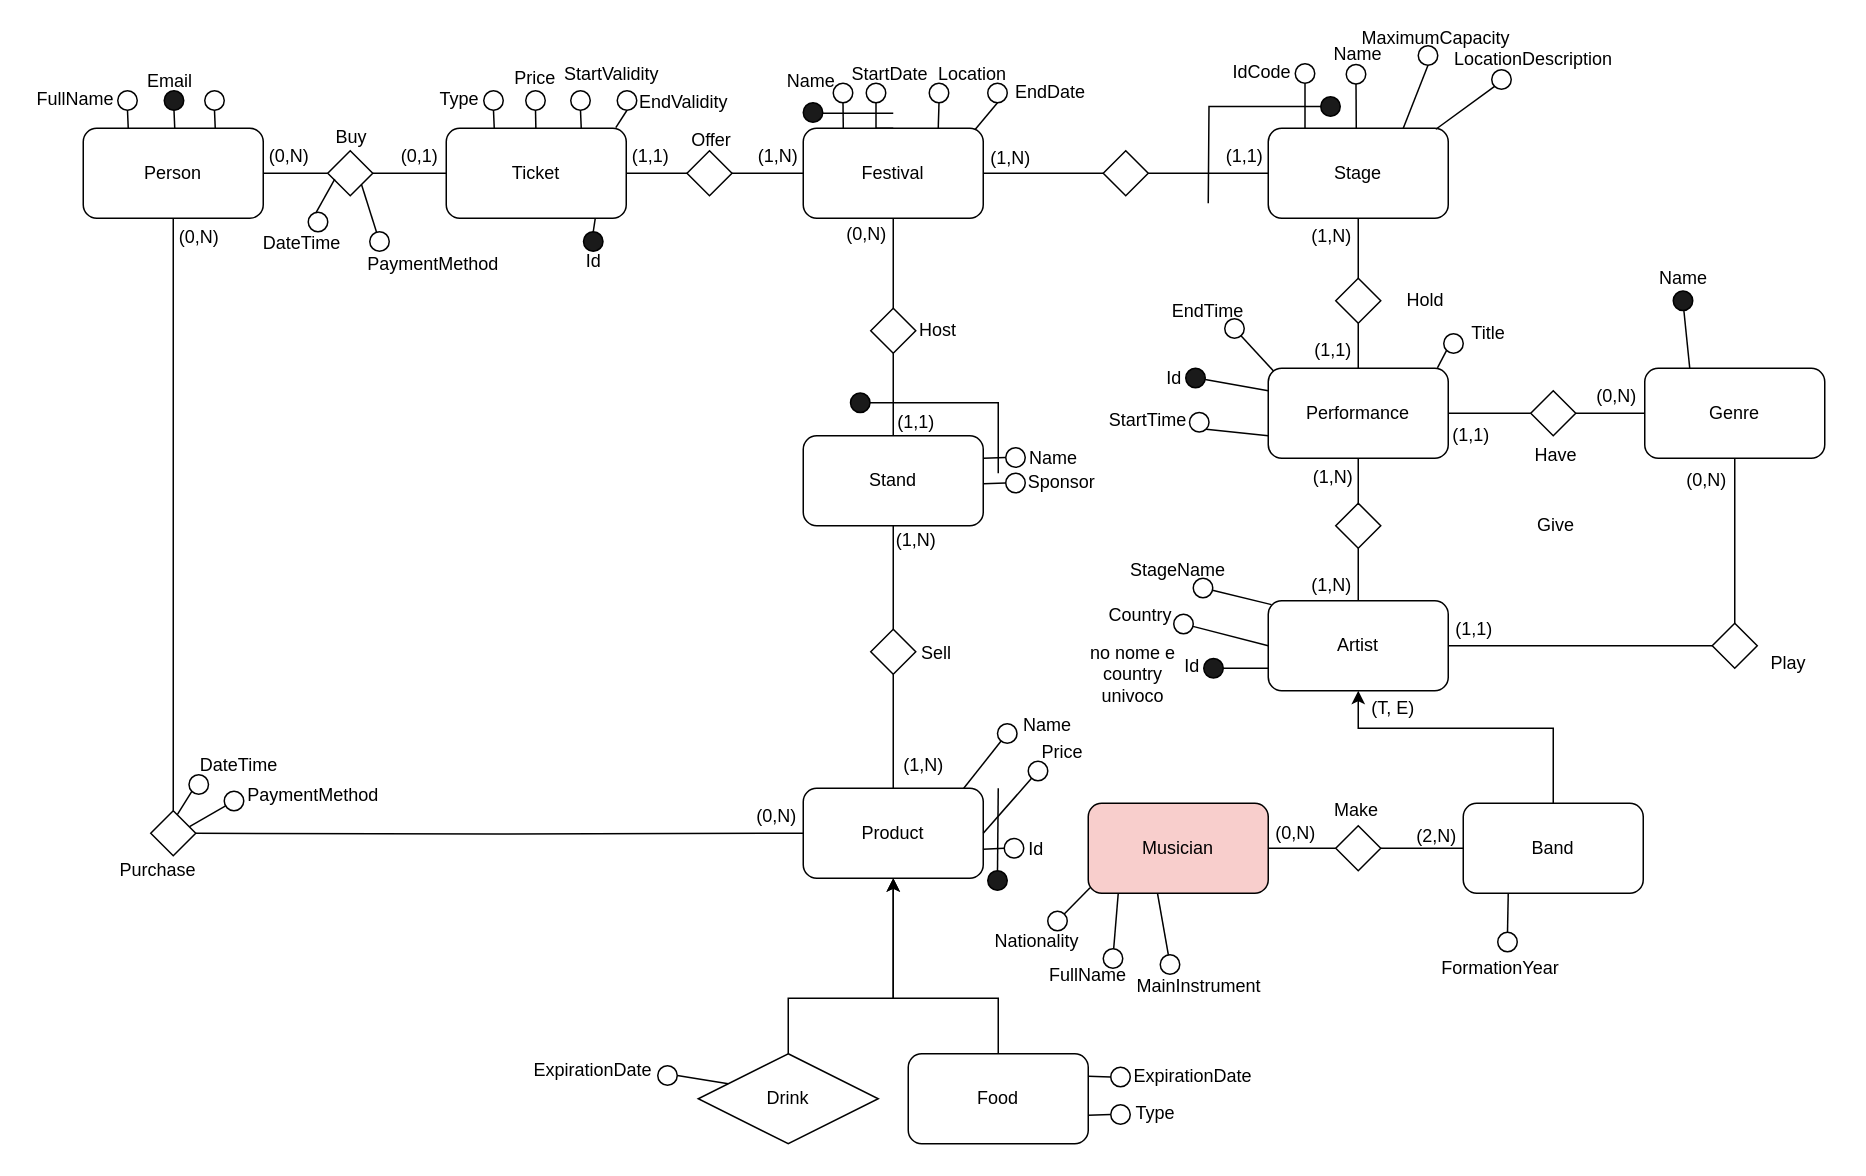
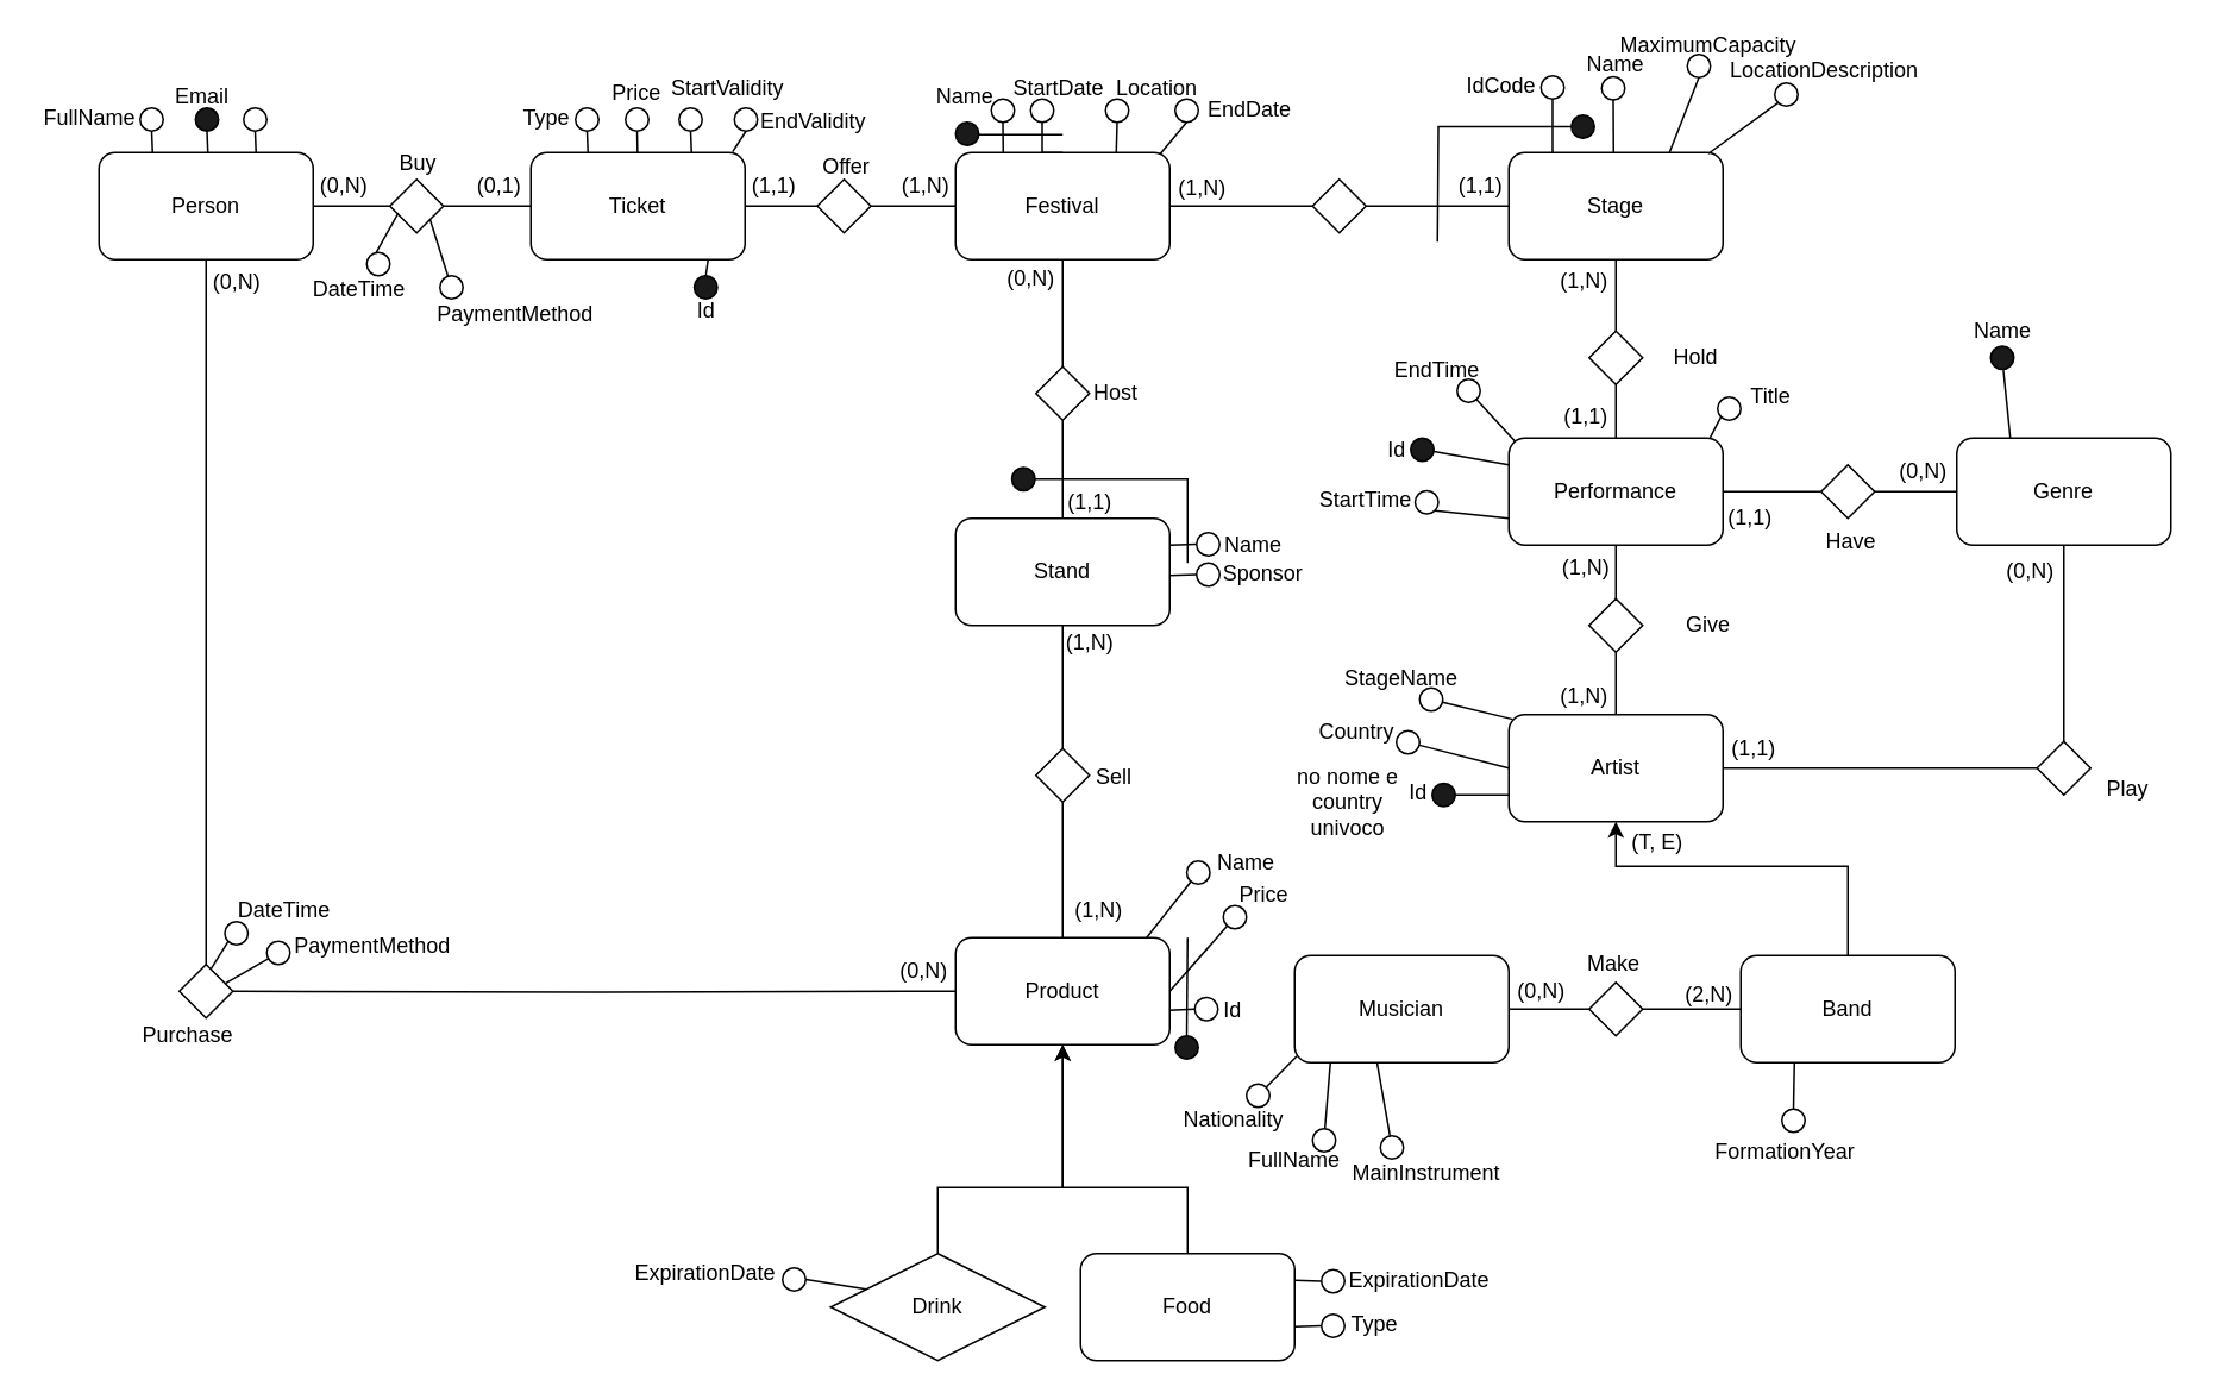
- <mxCell id="178" value="Give" style="text;html=1;whiteSpace=wrap;strokeColor=none;fillColor=none;align=center;verticalAlign=middle;rounded=0;" parent="1" vertex="1"><mxGeometry x="1007" y="335" width="60" height="30" as="geometry" /></mxCell>
+ <mxCell id="178" value="Give" style="text;html=1;whiteSpace=wrap;strokeColor=none;fillColor=none;align=center;verticalAlign=middle;rounded=0;" parent="1" vertex="1"><mxGeometry x="927" y="335" width="60" height="30" as="geometry" /></mxCell>
- <mxCell id="21" value="Musician" style="rounded=1;whiteSpace=wrap;html=1;fillColor=#f8cecc;" parent="1" vertex="1"><mxGeometry x="725" y="535" width="120" height="60" as="geometry" /></mxCell>
+ <mxCell id="21" value="Musician" style="rounded=1;whiteSpace=wrap;html=1;" parent="1" vertex="1"><mxGeometry x="725" y="535" width="120" height="60" as="geometry" /></mxCell>
